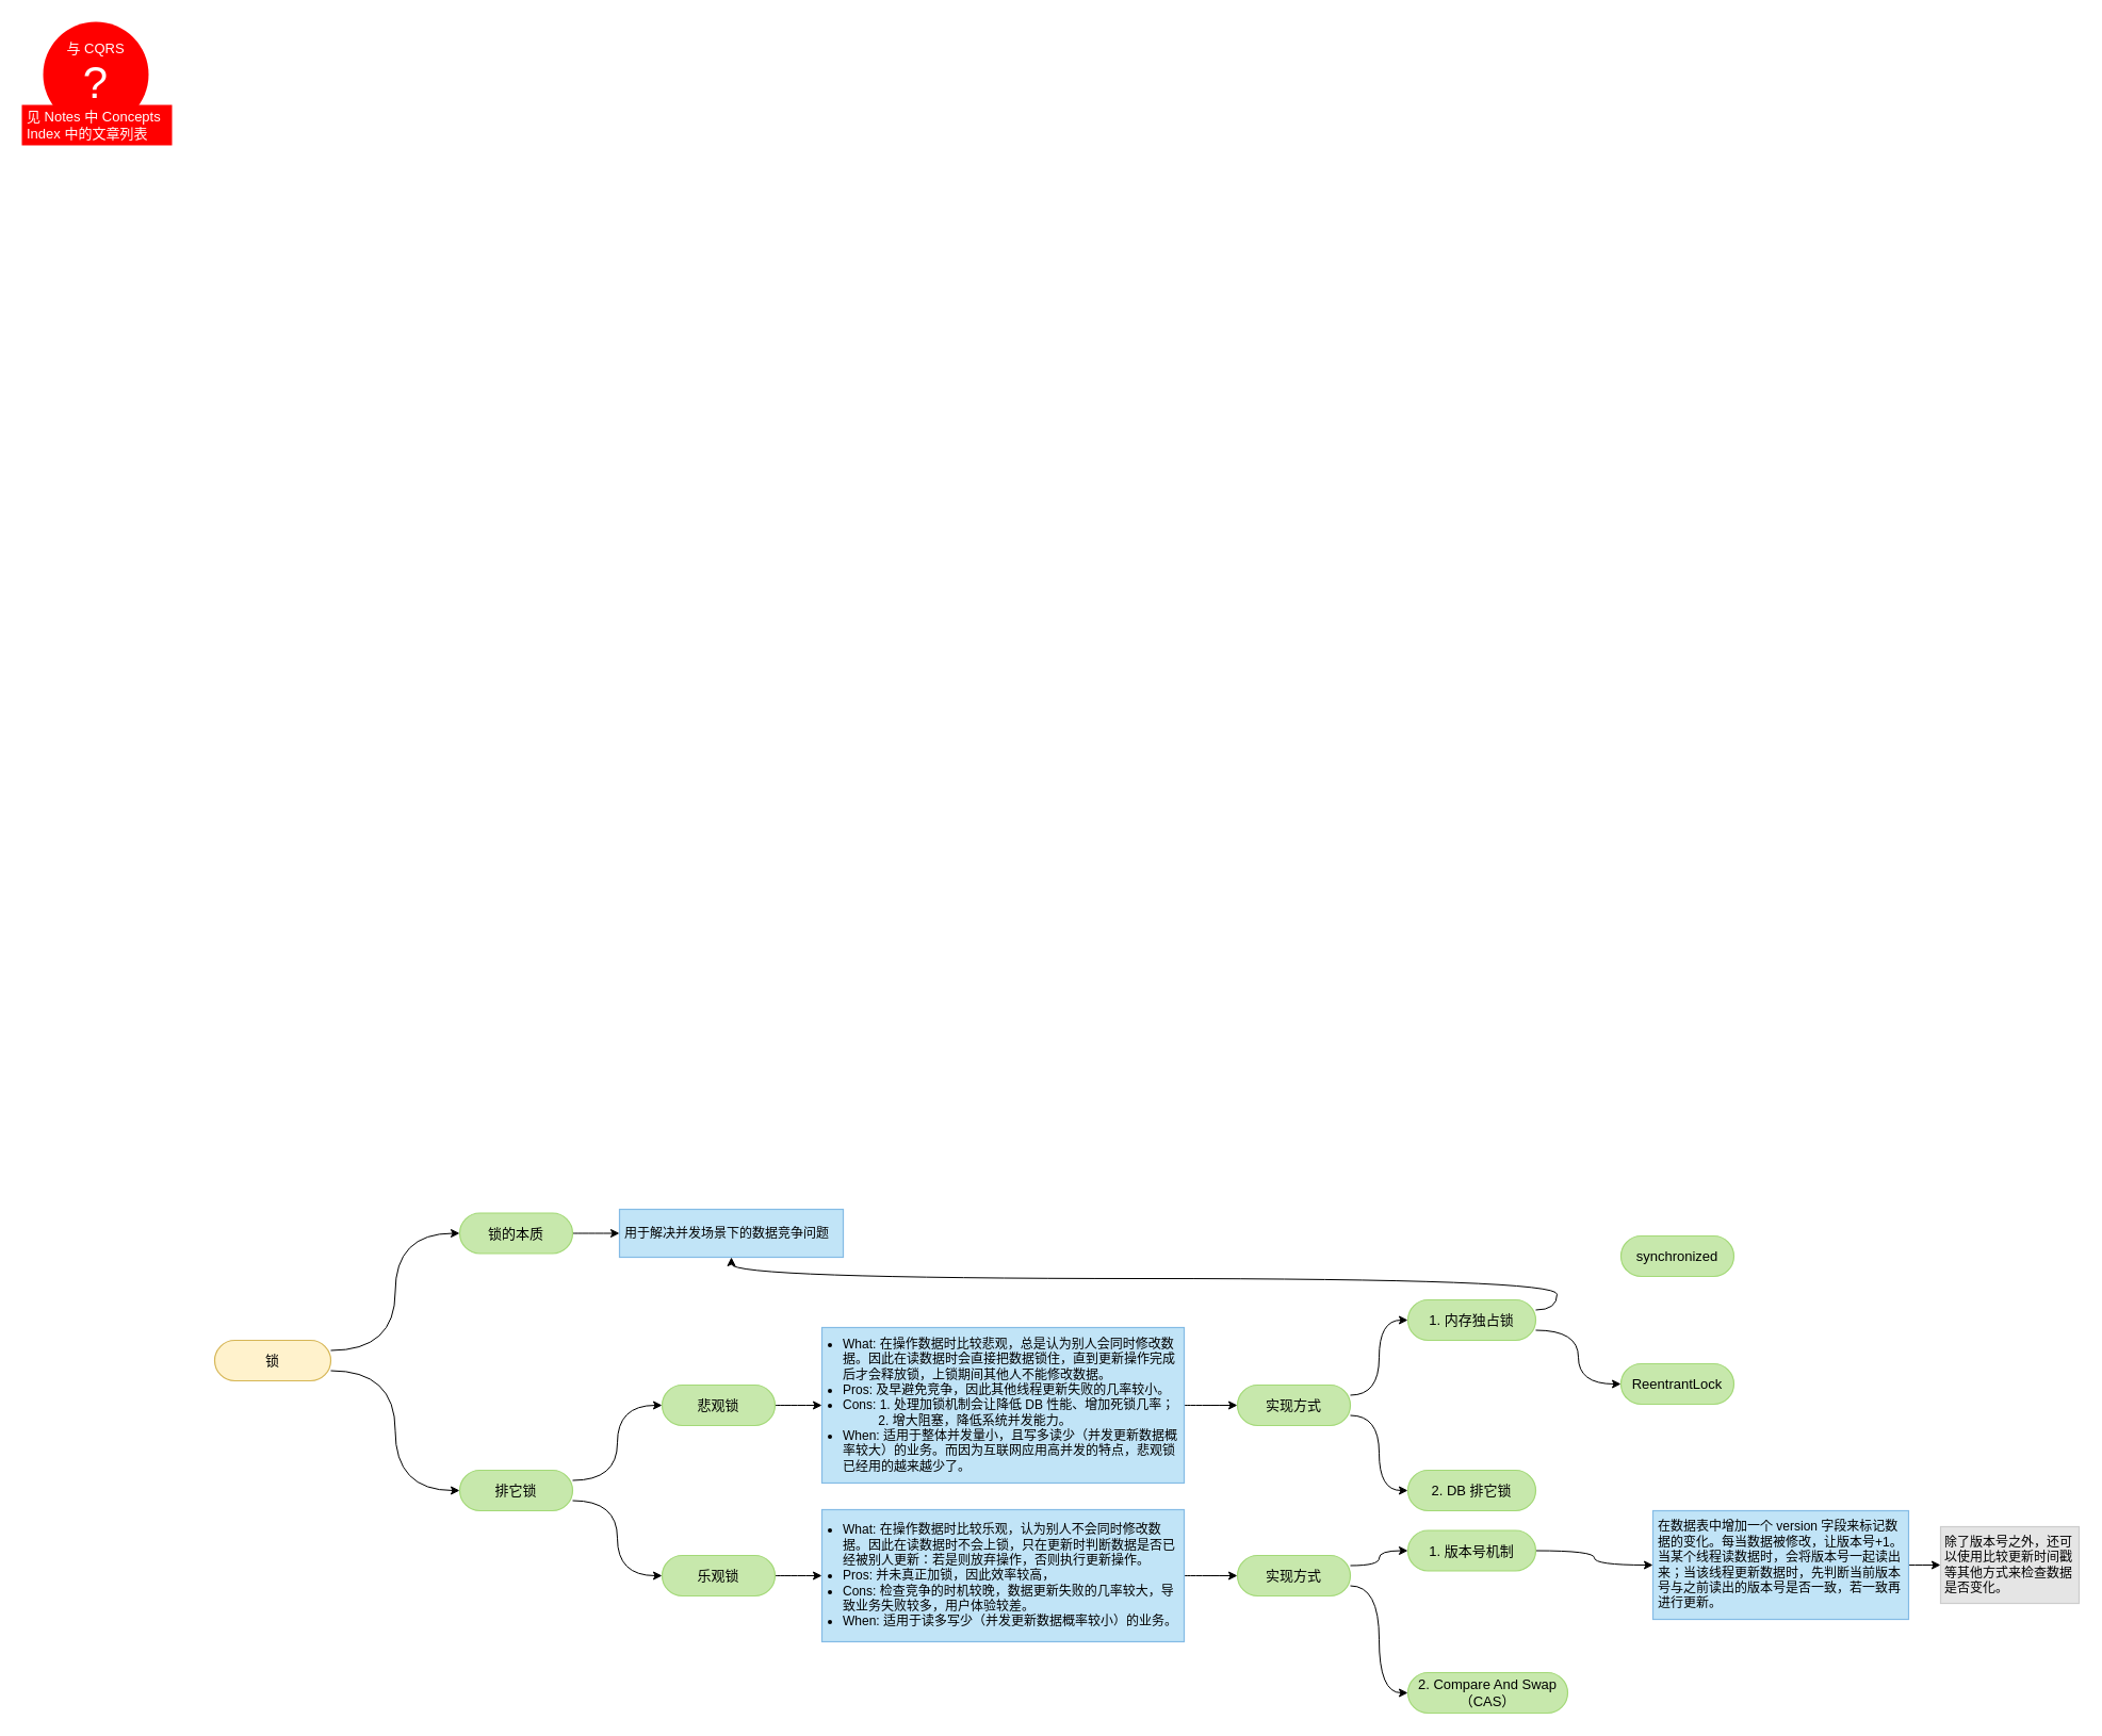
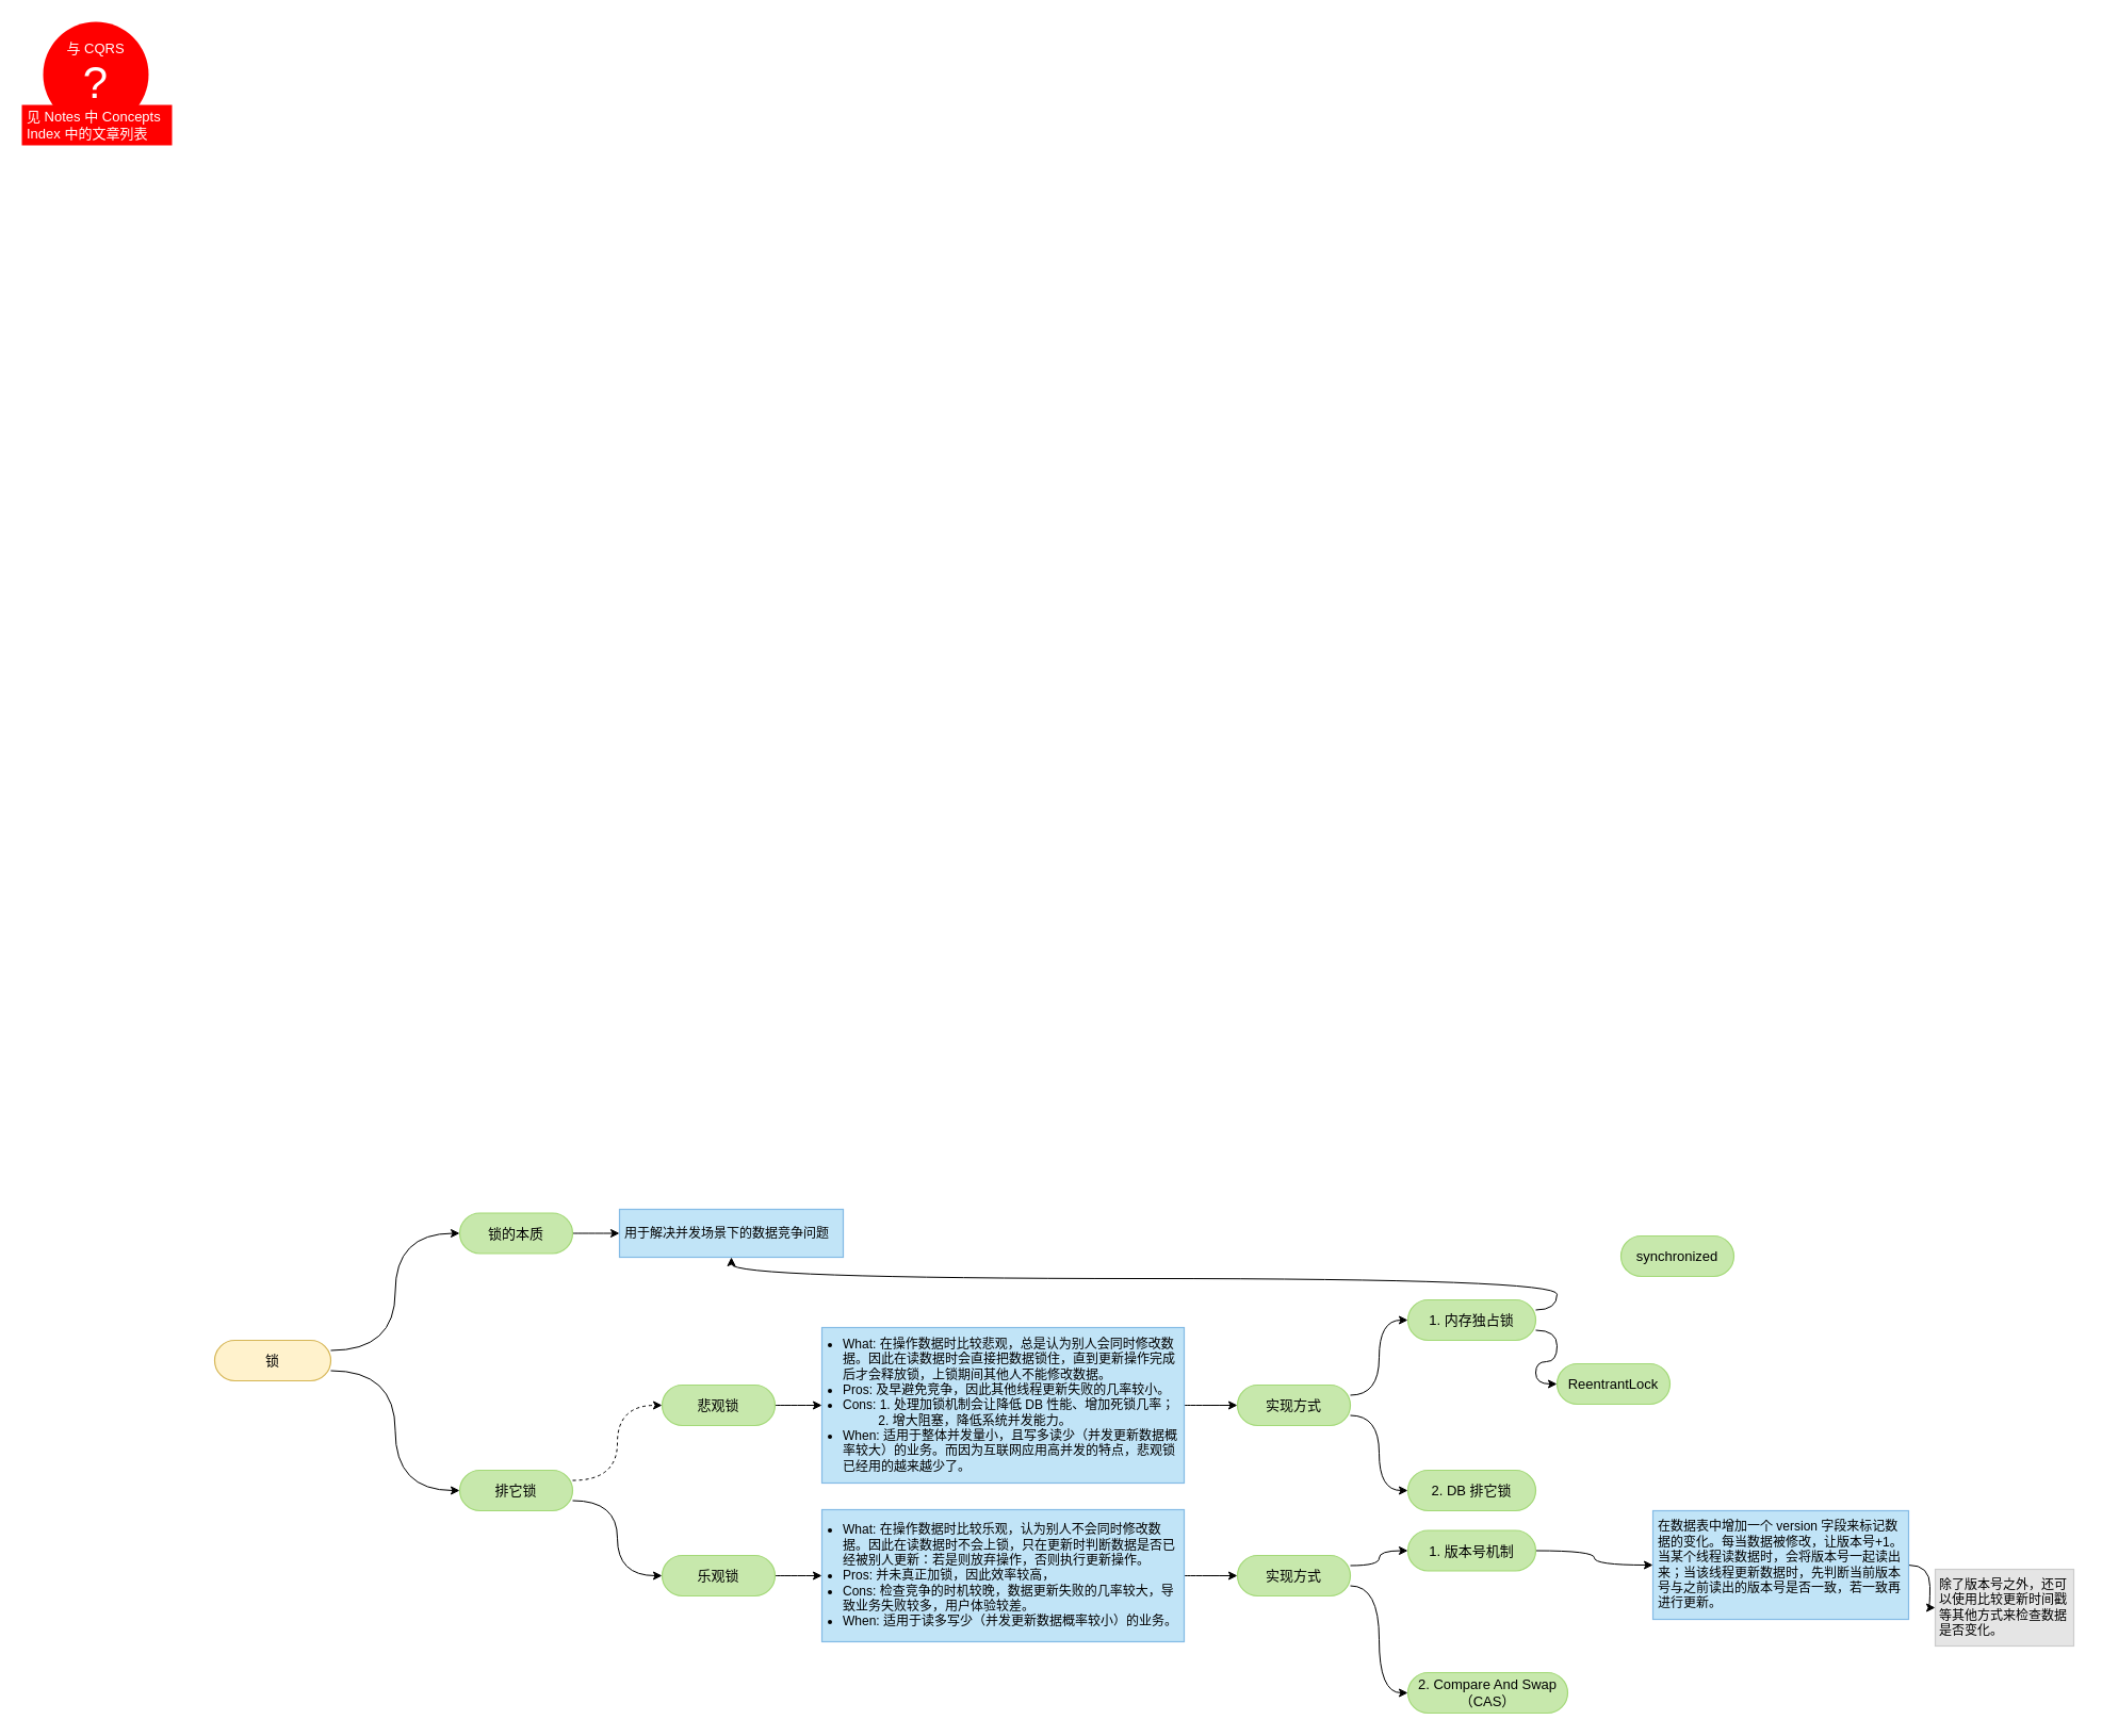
- <mxCell id="30" value="ReentrantLock" style="html=1;whiteSpace=wrap;rounded=1;arcSize=50;fontSize=13;fontColor=#000000;spacing=5;strokeColor=#a3d977;strokeOpacity=100;fillOpacity=100;fillColor=#c7e8ac;strokeWidth=1.2;" vertex="1" parent="1"><mxGeometry x="1521" y="1280" width="106" height="38" as="geometry" /></mxCell>
+ <mxCell id="30" value="ReentrantLock" style="html=1;whiteSpace=wrap;rounded=1;arcSize=50;fontSize=13;fontColor=#000000;spacing=5;strokeColor=#a3d977;strokeOpacity=100;fillOpacity=100;fillColor=#c7e8ac;strokeWidth=1.2;" vertex="1" parent="1"><mxGeometry x="1461" y="1280" width="106" height="38" as="geometry" /></mxCell>
- <mxCell id="10" style="edgeStyle=orthogonalEdgeStyle;curved=1;orthogonalLoop=1;jettySize=auto;html=1;exitX=1;exitY=0.25;exitDx=0;exitDy=0;entryX=0;entryY=0.5;entryDx=0;entryDy=0;" edge="1" parent="1" source="12" target="16"><mxGeometry relative="1" as="geometry" /></mxCell>
+ <mxCell id="10" style="edgeStyle=orthogonalEdgeStyle;curved=1;orthogonalLoop=1;jettySize=auto;html=1;exitX=1;exitY=0.25;exitDx=0;exitDy=0;entryX=0;entryY=0.5;entryDx=0;entryDy=0;dashed=1;" edge="1" parent="1" source="12" target="16"><mxGeometry relative="1" as="geometry" /></mxCell>
- <mxCell id="39" value="&lt;div style=&quot;text-align: left&quot;&gt;除了版本号之外，还可以使用比较更新时间戳等其他方式来检查数据是否变化。&lt;/div&gt;" style="html=1;whiteSpace=wrap;;fontSize=12;fontColor=#000000;spacing=5;strokeColor=#cccccc;strokeOpacity=100;fillOpacity=100;fillColor=#e5e5e5;strokeWidth=1.2;" vertex="1" parent="1"><mxGeometry x="1821" y="1433" width="130" height="72" as="geometry" /></mxCell>
+ <mxCell id="39" value="&lt;div style=&quot;text-align: left&quot;&gt;除了版本号之外，还可以使用比较更新时间戳等其他方式来检查数据是否变化。&lt;/div&gt;" style="html=1;whiteSpace=wrap;;fontSize=12;fontColor=#000000;spacing=5;strokeColor=#cccccc;strokeOpacity=100;fillOpacity=100;fillColor=#e5e5e5;strokeWidth=1.2;" vertex="1" parent="1"><mxGeometry x="1816" y="1473" width="130" height="72" as="geometry" /></mxCell>
